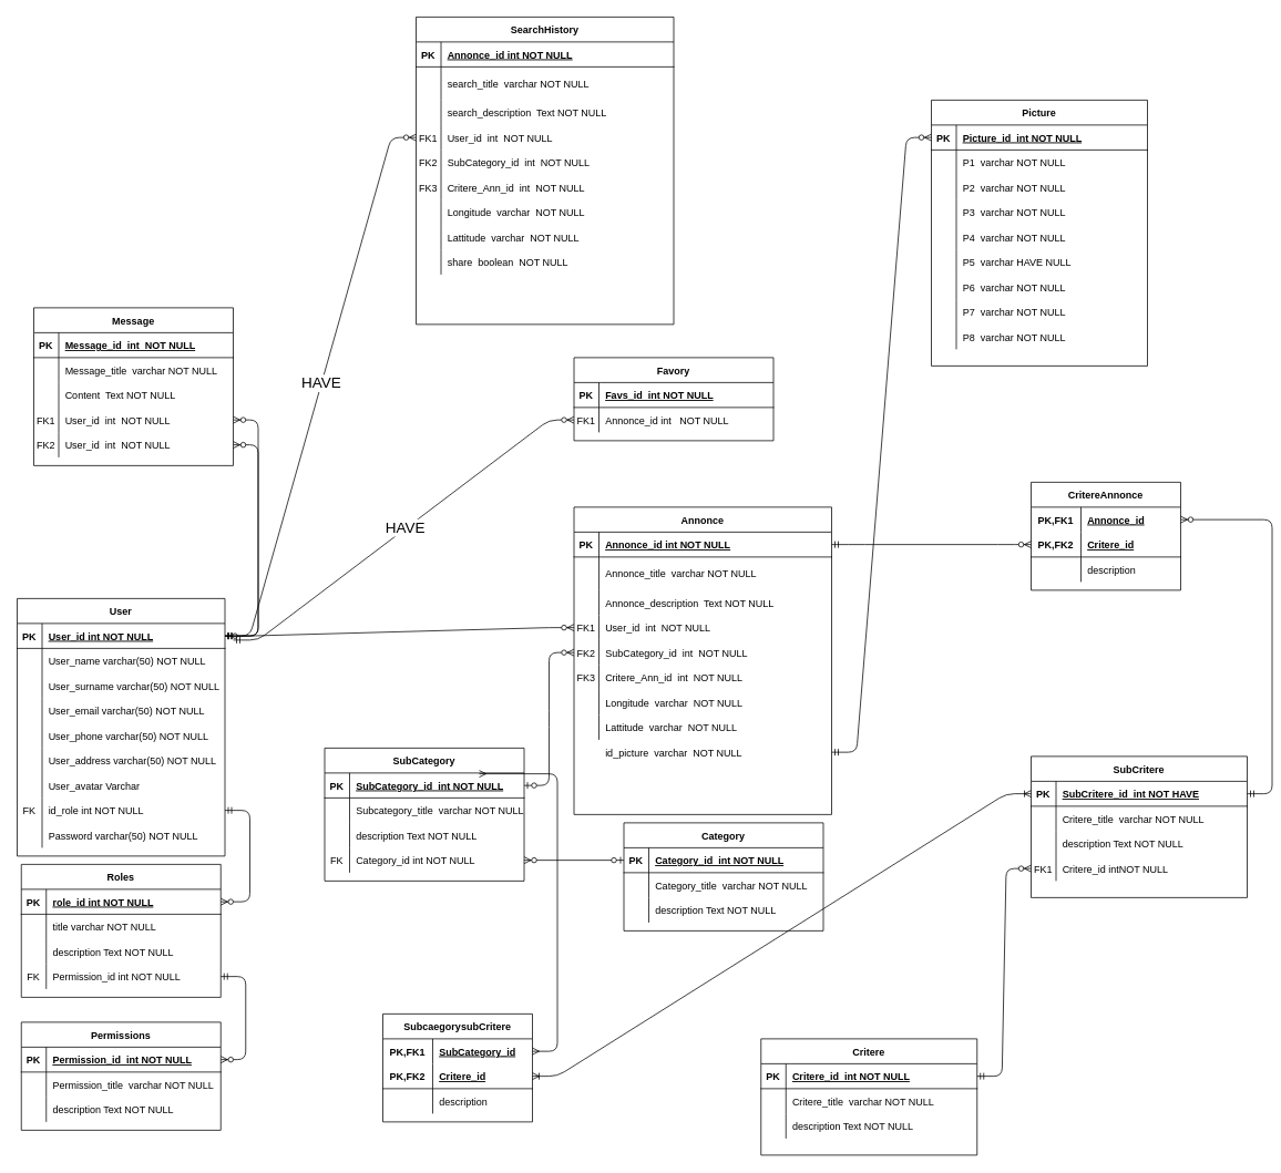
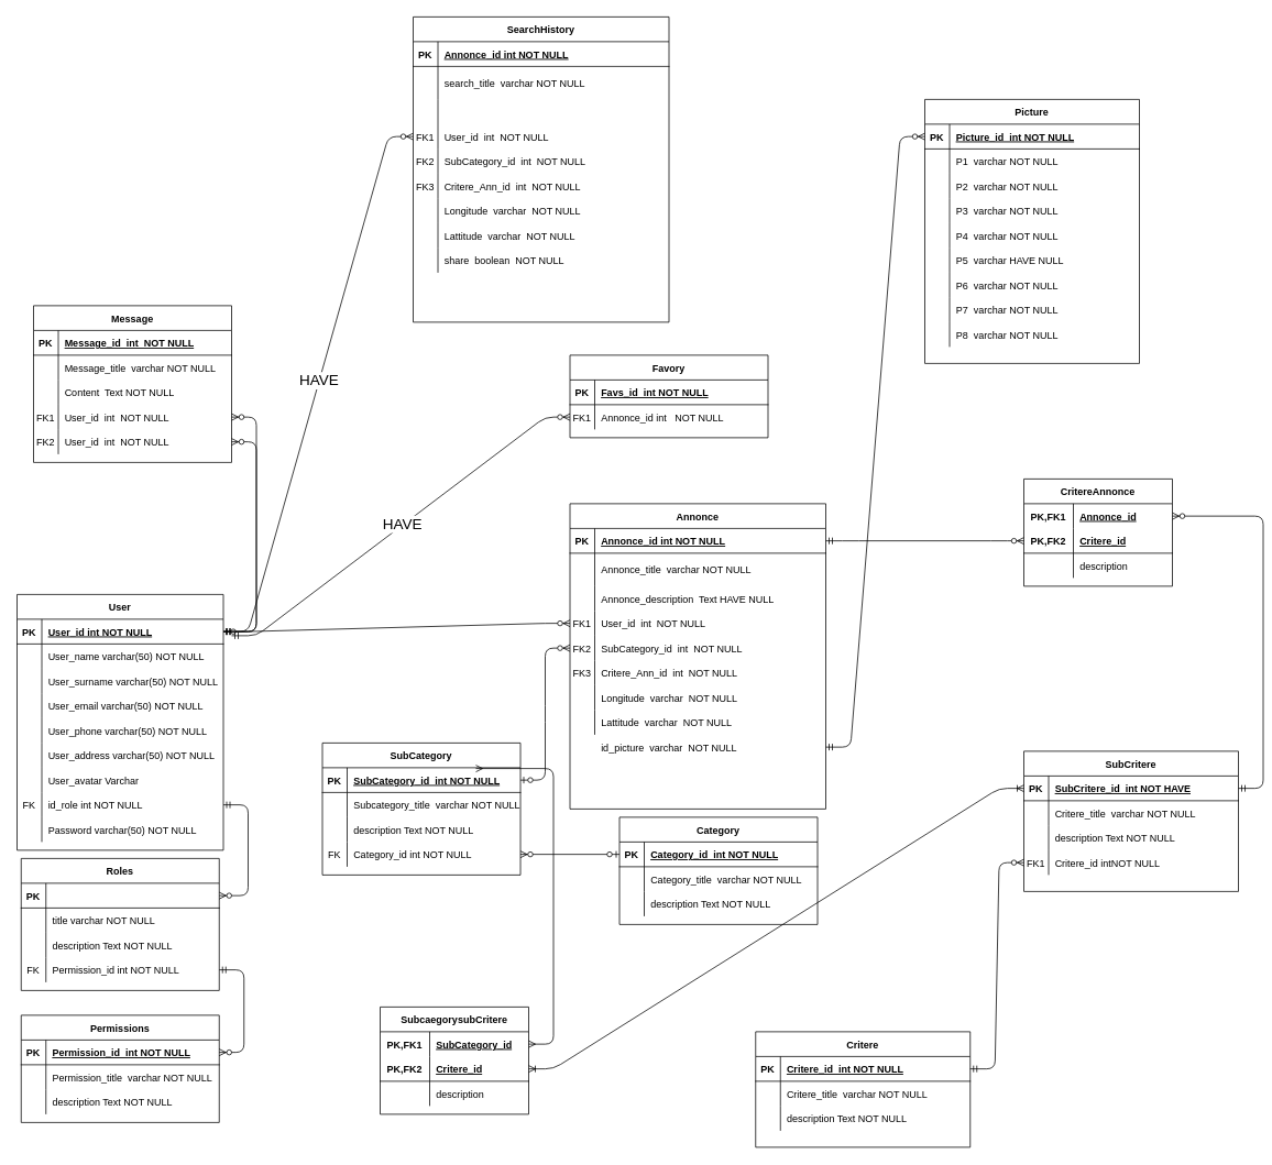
- <mxCell id="181" value="search_description  Text NOT NULL" style="shape=partialRectangle;overflow=hidden;connectable=0;fillColor=none;top=0;left=0;bottom=0;right=0;align=left;spacingLeft=6;" parent="179" vertex="1"><mxGeometry x="30" width="280" height="30" as="geometry"><mxRectangle width="280" height="30" as="alternateBounds" /></mxGeometry></mxCell>
- <mxCell id="11" value="Annonce_description  Text NOT NULL" style="shape=partialRectangle;overflow=hidden;connectable=0;fillColor=none;top=0;left=0;bottom=0;right=0;align=left;spacingLeft=6;" parent="9" vertex="1"><mxGeometry x="30" width="280" height="30" as="geometry"><mxRectangle width="280" height="30" as="alternateBounds" /></mxGeometry></mxCell>
+ <mxCell id="11" value="Annonce_description  Text HAVE NULL" style="shape=partialRectangle;overflow=hidden;connectable=0;fillColor=none;top=0;left=0;bottom=0;right=0;align=left;spacingLeft=6;" parent="9" vertex="1"><mxGeometry x="30" width="280" height="30" as="geometry"><mxRectangle width="280" height="30" as="alternateBounds" /></mxGeometry></mxCell>
- <mxCell id="32" value="role_id int NOT NULL " style="shape=partialRectangle;overflow=hidden;connectable=0;fillColor=none;top=0;left=0;bottom=0;right=0;align=left;spacingLeft=6;fontStyle=5;" parent="30" vertex="1"><mxGeometry x="30" width="210" height="30" as="geometry"><mxRectangle width="210" height="30" as="alternateBounds" /></mxGeometry></mxCell>
